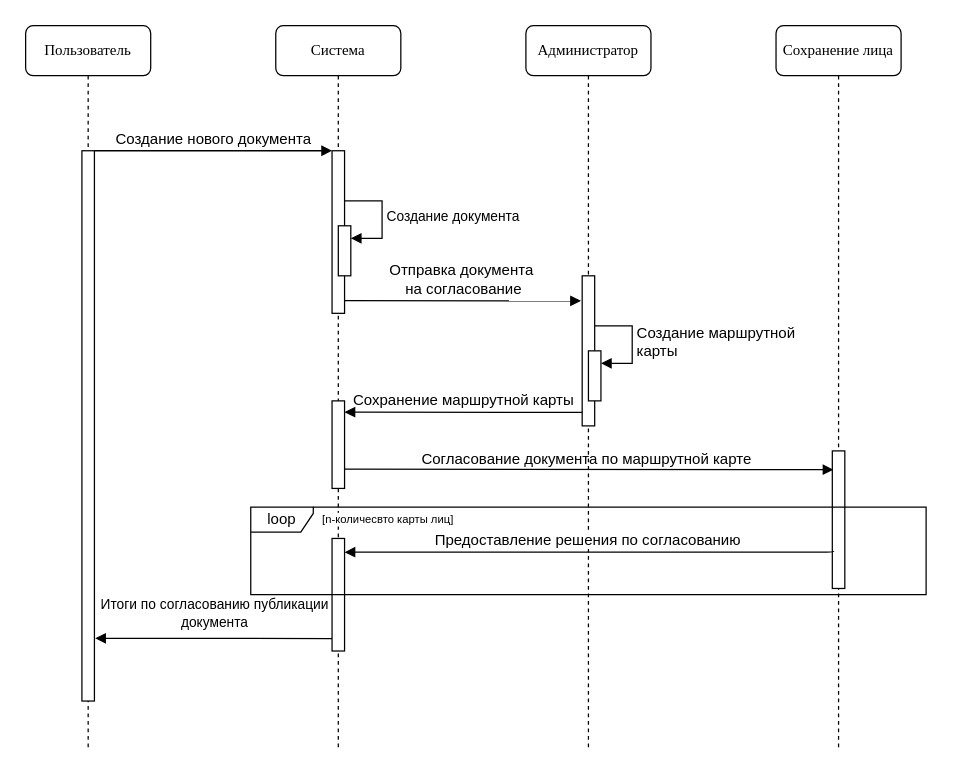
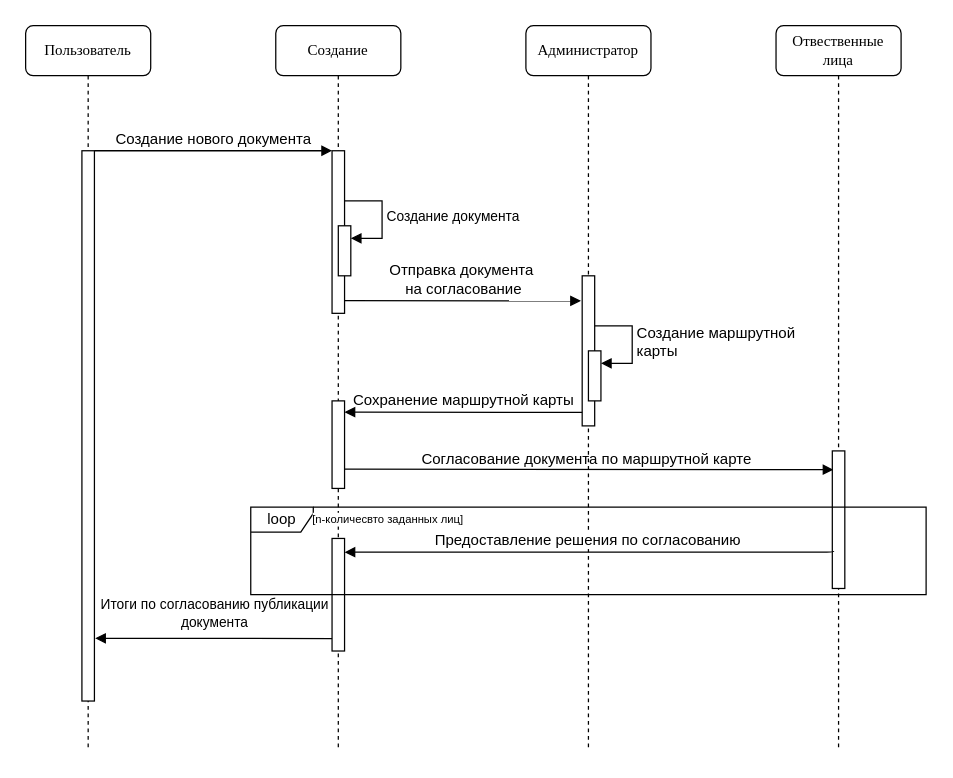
- <mxCell id="2" value="Система" style="shape=umlLifeline;perimeter=lifelinePerimeter;whiteSpace=wrap;html=1;container=1;collapsible=0;recursiveResize=0;outlineConnect=0;rounded=1;shadow=0;comic=0;labelBackgroundColor=none;strokeWidth=1;fontFamily=Verdana;fontSize=12;align=center;" parent="1" vertex="1"><mxGeometry x="220" y="20" width="100" height="580" as="geometry" /></mxCell>
+ <mxCell id="2" value="Создание" style="shape=umlLifeline;perimeter=lifelinePerimeter;whiteSpace=wrap;html=1;container=1;collapsible=0;recursiveResize=0;outlineConnect=0;rounded=1;shadow=0;comic=0;labelBackgroundColor=none;strokeWidth=1;fontFamily=Verdana;fontSize=12;align=center;" parent="1" vertex="1"><mxGeometry x="220" y="20" width="100" height="580" as="geometry" /></mxCell>
- <mxCell id="9" value="Сохранение лица" style="shape=umlLifeline;perimeter=lifelinePerimeter;whiteSpace=wrap;html=1;container=1;collapsible=0;recursiveResize=0;outlineConnect=0;rounded=1;shadow=0;comic=0;labelBackgroundColor=none;strokeWidth=1;fontFamily=Verdana;fontSize=12;align=center;" parent="1" vertex="1"><mxGeometry x="620" y="20" width="100" height="580" as="geometry" /></mxCell>
+ <mxCell id="9" value="Отвественные лица" style="shape=umlLifeline;perimeter=lifelinePerimeter;whiteSpace=wrap;html=1;container=1;collapsible=0;recursiveResize=0;outlineConnect=0;rounded=1;shadow=0;comic=0;labelBackgroundColor=none;strokeWidth=1;fontFamily=Verdana;fontSize=12;align=center;" parent="1" vertex="1"><mxGeometry x="620" y="20" width="100" height="580" as="geometry" /></mxCell>
- <mxCell id="22" value="[n-количесвто карты лиц]" style="text;html=1;align=center;verticalAlign=middle;whiteSpace=wrap;rounded=0;fontSize=9;labelBackgroundColor=default;" vertex="1" parent="20"><mxGeometry x="40" width="140" height="20" as="geometry" /></mxCell>
+ <mxCell id="22" value="[n-количесвто заданных лиц]" style="text;html=1;align=center;verticalAlign=middle;whiteSpace=wrap;rounded=0;fontSize=9;labelBackgroundColor=default;" vertex="1" parent="20"><mxGeometry x="40" width="140" height="20" as="geometry" /></mxCell>
